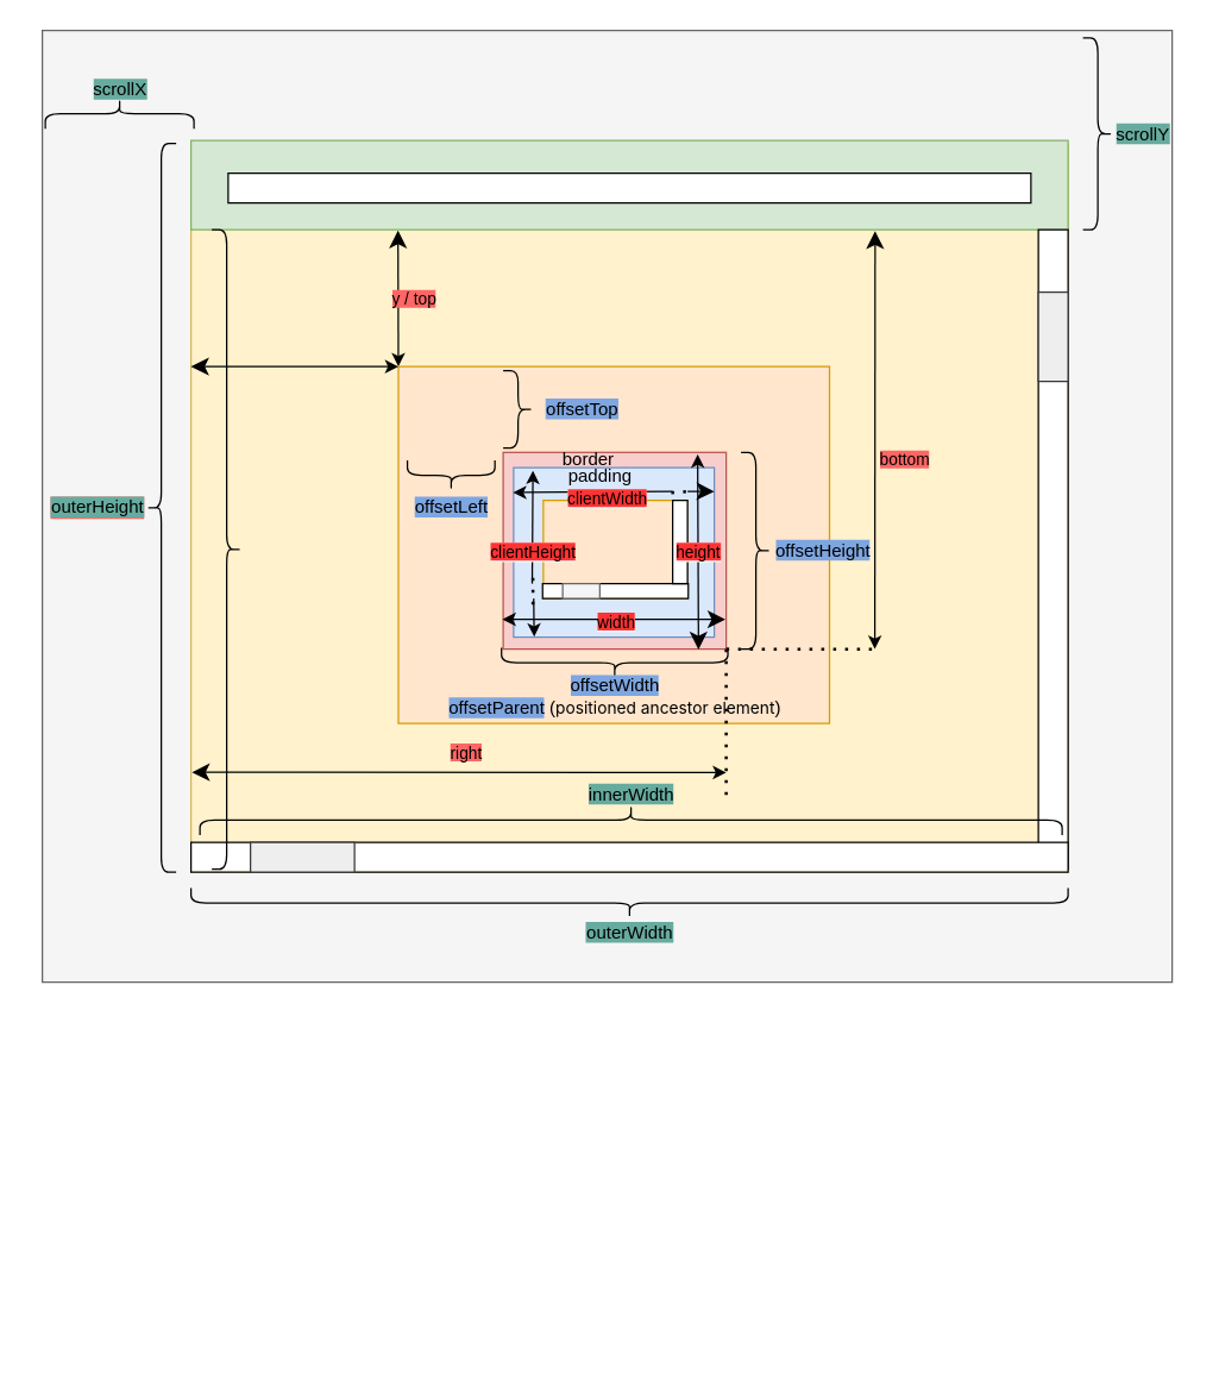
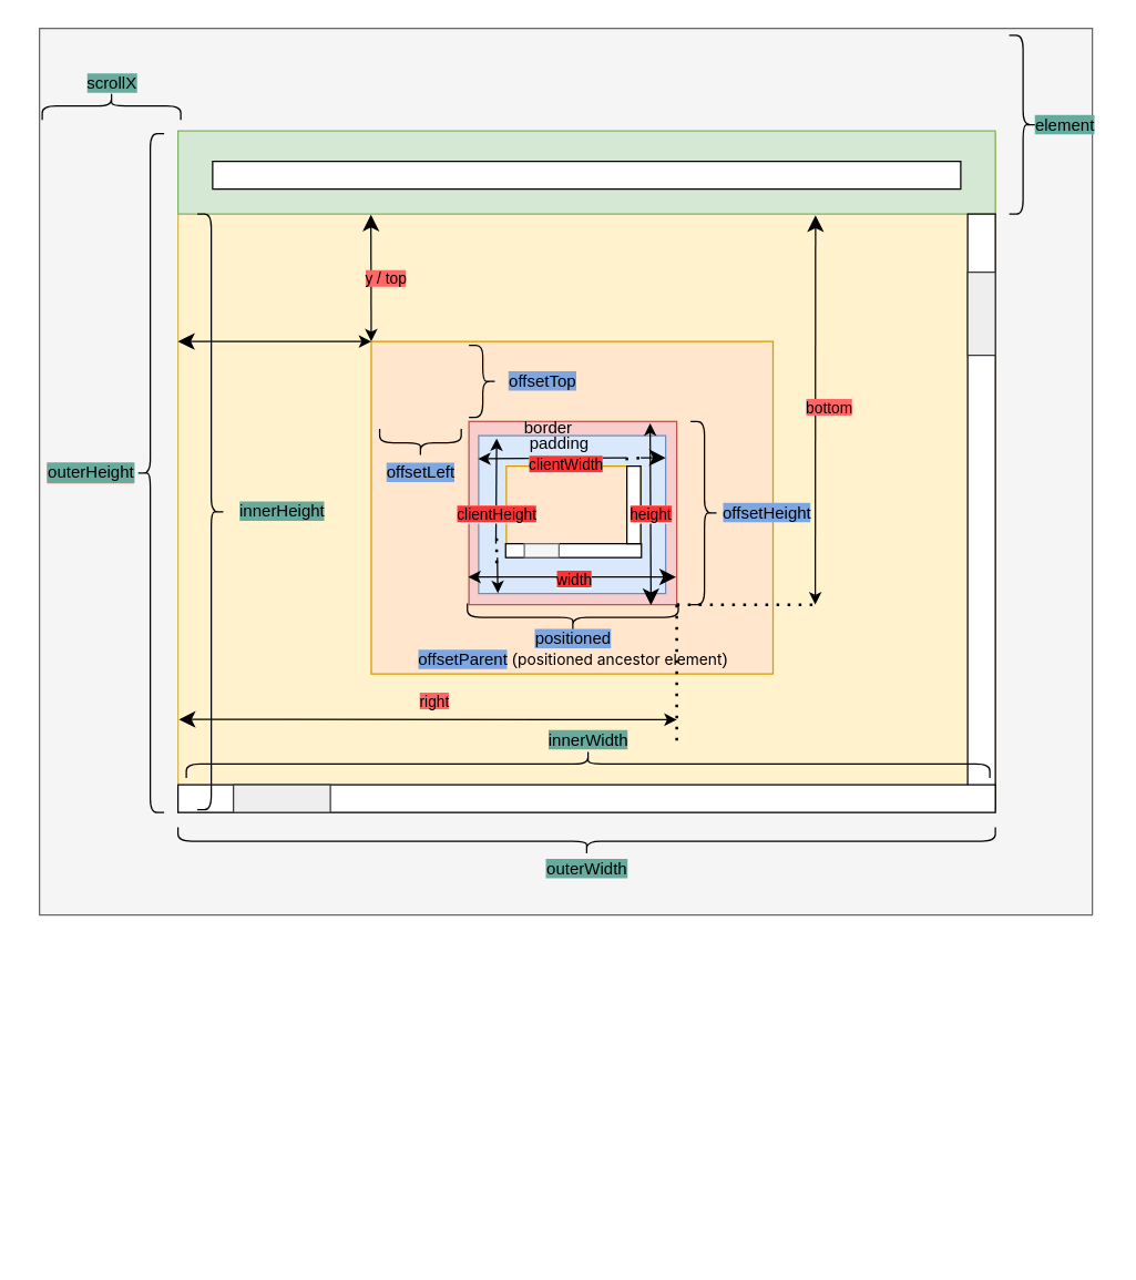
- <mxCell id="14" value="&lt;span style=&quot;background-color: rgb(103, 171, 159);&quot;&gt;scrollY&lt;/span&gt;" style="text;html=1;resizable=0;autosize=1;align=center;verticalAlign=middle;points=[];fillColor=none;strokeColor=none;rounded=0;" vertex="1" parent="1"><mxGeometry x="738" y="74.5" width="60" height="30" as="geometry" /></mxCell>
+ <mxCell id="14" value="&lt;span style=&quot;background-color: rgb(103, 171, 159);&quot;&gt;element&lt;/span&gt;" style="text;html=1;resizable=0;autosize=1;align=center;verticalAlign=middle;points=[];fillColor=none;strokeColor=none;rounded=0;" vertex="1" parent="1"><mxGeometry x="738" y="74.5" width="60" height="30" as="geometry" /></mxCell>
- <mxCell id="34" value="&lt;span style=&quot;background-color: rgb(255, 102, 102);&quot;&gt;bottom&lt;/span&gt;" style="text;html=1;resizable=0;autosize=1;align=center;verticalAlign=middle;points=[];fillColor=none;strokeColor=none;rounded=0;labelBackgroundColor=none;fontSize=11;fontColor=#000000;" vertex="1" parent="1"><mxGeometry x="578" y="294" width="60" height="30" as="geometry" /></mxCell>
+ <mxCell id="34" value="&lt;span style=&quot;background-color: rgb(255, 102, 102);&quot;&gt;bottom&lt;/span&gt;" style="text;html=1;resizable=0;autosize=1;align=center;verticalAlign=middle;points=[];fillColor=none;strokeColor=none;rounded=0;labelBackgroundColor=none;fontSize=11;fontColor=#000000;" vertex="1" parent="1"><mxGeometry x="568" y="279" width="60" height="30" as="geometry" /></mxCell>
+ <mxCell id="12" value="&lt;span style=&quot;background-color: rgb(103, 171, 159);&quot;&gt;innerHeight&lt;/span&gt;" style="text;html=1;resizable=0;autosize=1;align=center;verticalAlign=middle;points=[];fillColor=none;strokeColor=none;rounded=0;" vertex="1" parent="1"><mxGeometry x="163" y="354" width="80" height="30" as="geometry" /></mxCell>
- <mxCell id="47" value="&lt;span style=&quot;background-color: rgb(126, 166, 224);&quot;&gt;offsetWidth&lt;/span&gt;" style="text;html=1;resizable=0;autosize=1;align=center;verticalAlign=middle;points=[];fillColor=none;strokeColor=none;rounded=0;" vertex="1" parent="1"><mxGeometry x="373" y="446" width="80" height="30" as="geometry" /></mxCell>
+ <mxCell id="47" value="&lt;span style=&quot;background-color: rgb(126, 166, 224);&quot;&gt;positioned&lt;/span&gt;" style="text;html=1;resizable=0;autosize=1;align=center;verticalAlign=middle;points=[];fillColor=none;strokeColor=none;rounded=0;" vertex="1" parent="1"><mxGeometry x="373" y="446" width="80" height="30" as="geometry" /></mxCell>
